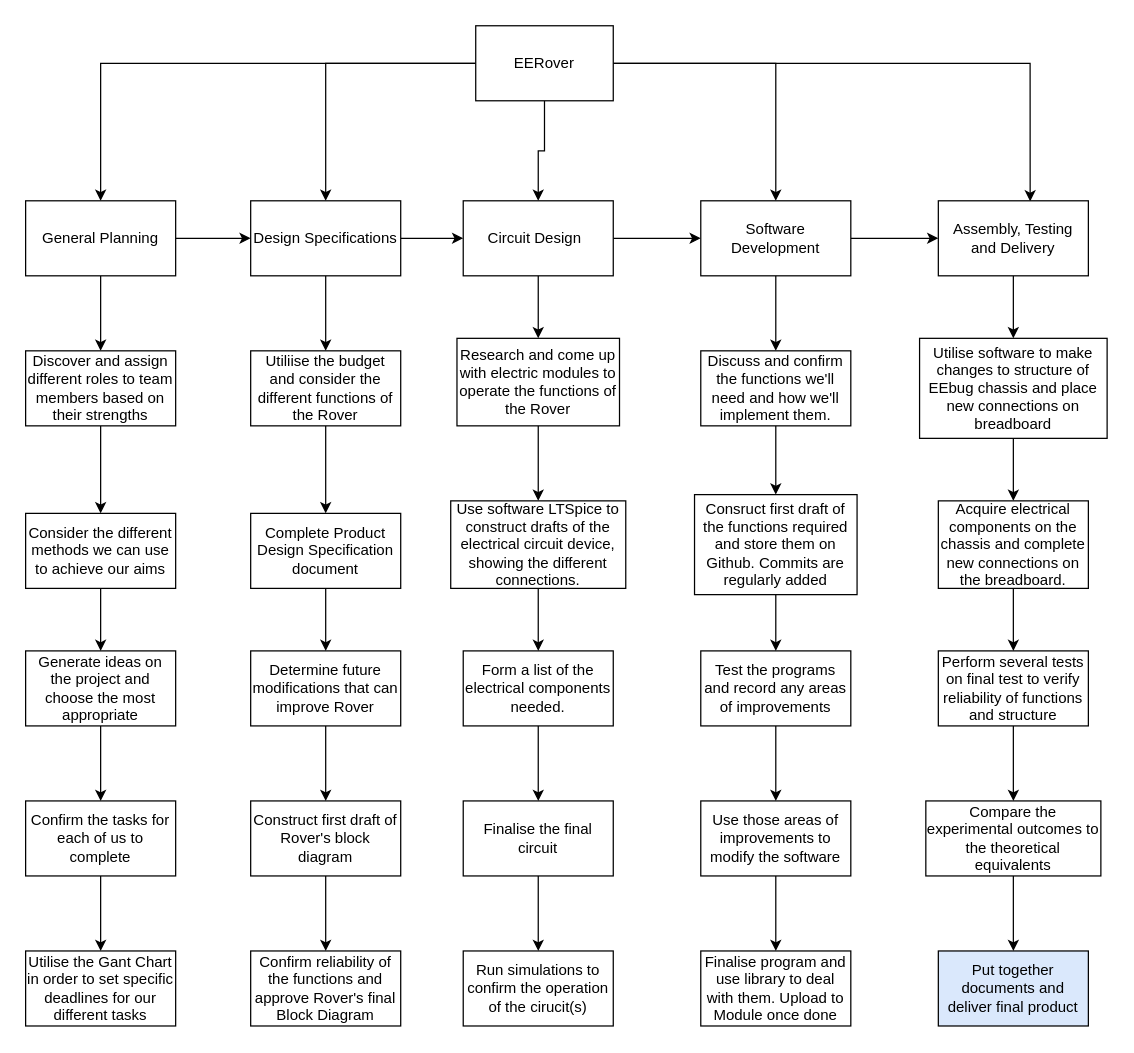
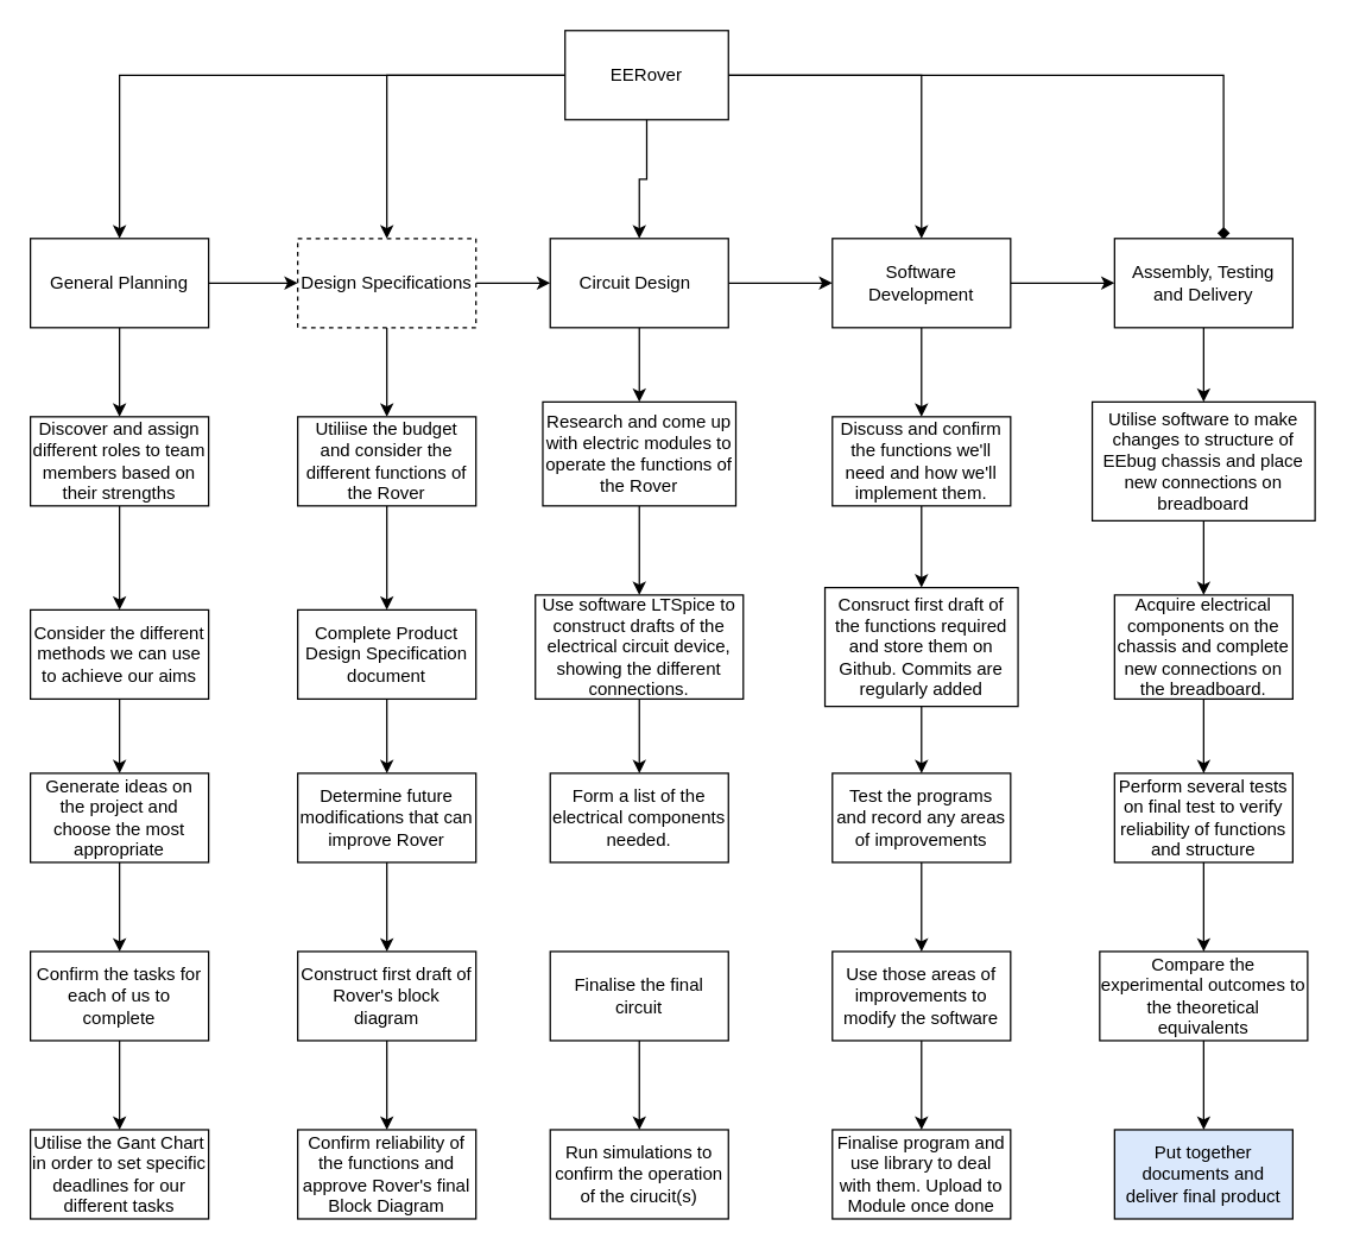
- <mxCell id="6" style="edgeStyle=orthogonalEdgeStyle;rounded=0;orthogonalLoop=1;jettySize=auto;html=1;entryX=0.612;entryY=0.008;entryDx=0;entryDy=0;entryPerimeter=0;" edge="1" parent="1" source="7" target="21"><mxGeometry relative="1" as="geometry" /></mxCell>
+ <mxCell id="6" style="edgeStyle=orthogonalEdgeStyle;rounded=0;orthogonalLoop=1;jettySize=auto;html=1;entryX=0.612;entryY=0.008;entryDx=0;entryDy=0;entryPerimeter=0;endArrow=diamond;" edge="1" parent="1" source="7" target="21"><mxGeometry relative="1" as="geometry" /></mxCell>
- <mxCell id="13" value="Design Specifications" style="rounded=0;whiteSpace=wrap;html=1;" vertex="1" parent="1"><mxGeometry x="200" y="160" width="120" height="60" as="geometry" /></mxCell>
+ <mxCell id="13" value="Design Specifications" style="rounded=0;whiteSpace=wrap;html=1;dashed=1;" vertex="1" parent="1"><mxGeometry x="200" y="160" width="120" height="60" as="geometry" /></mxCell>
- <mxCell id="42" style="edgeStyle=orthogonalEdgeStyle;rounded=0;orthogonalLoop=1;jettySize=auto;html=1;entryX=0.5;entryY=0;entryDx=0;entryDy=0;" edge="1" parent="1" source="43" target="45"><mxGeometry relative="1" as="geometry" /></mxCell>
